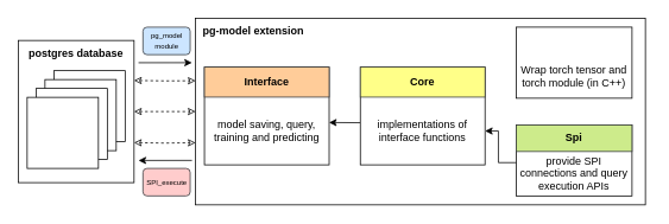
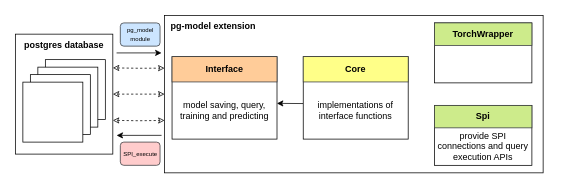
+ <mxCell id="24" value="&lt;b&gt;TorchWrapper&lt;/b&gt;" style="text;html=1;align=center;verticalAlign=middle;whiteSpace=wrap;rounded=0;strokeColor=#36393d;fillColor=#cdeb8b;" parent="2" vertex="1"><mxGeometry x="559" y="10" width="130" height="30" as="geometry" /></mxCell>
- <mxCell id="23" value="Wrap torch tensor and torch module (in C++)" style="text;html=1;align=center;verticalAlign=middle;whiteSpace=wrap;rounded=0;" parent="2" vertex="1"><mxGeometry x="559" y="40" width="130" height="50" as="geometry" /></mxCell>
- <mxCell id="30" style="edgeStyle=orthogonalEdgeStyle;rounded=0;orthogonalLoop=1;jettySize=auto;html=1;exitX=0;exitY=0.25;exitDx=0;exitDy=0;entryX=1;entryY=0.5;entryDx=0;entryDy=0;" parent="2" source="28" target="37" edge="1"><mxGeometry relative="1" as="geometry"><Array as="points"><mxPoint x="539" y="162" /><mxPoint x="539" y="127" /></Array></mxGeometry></mxCell>
